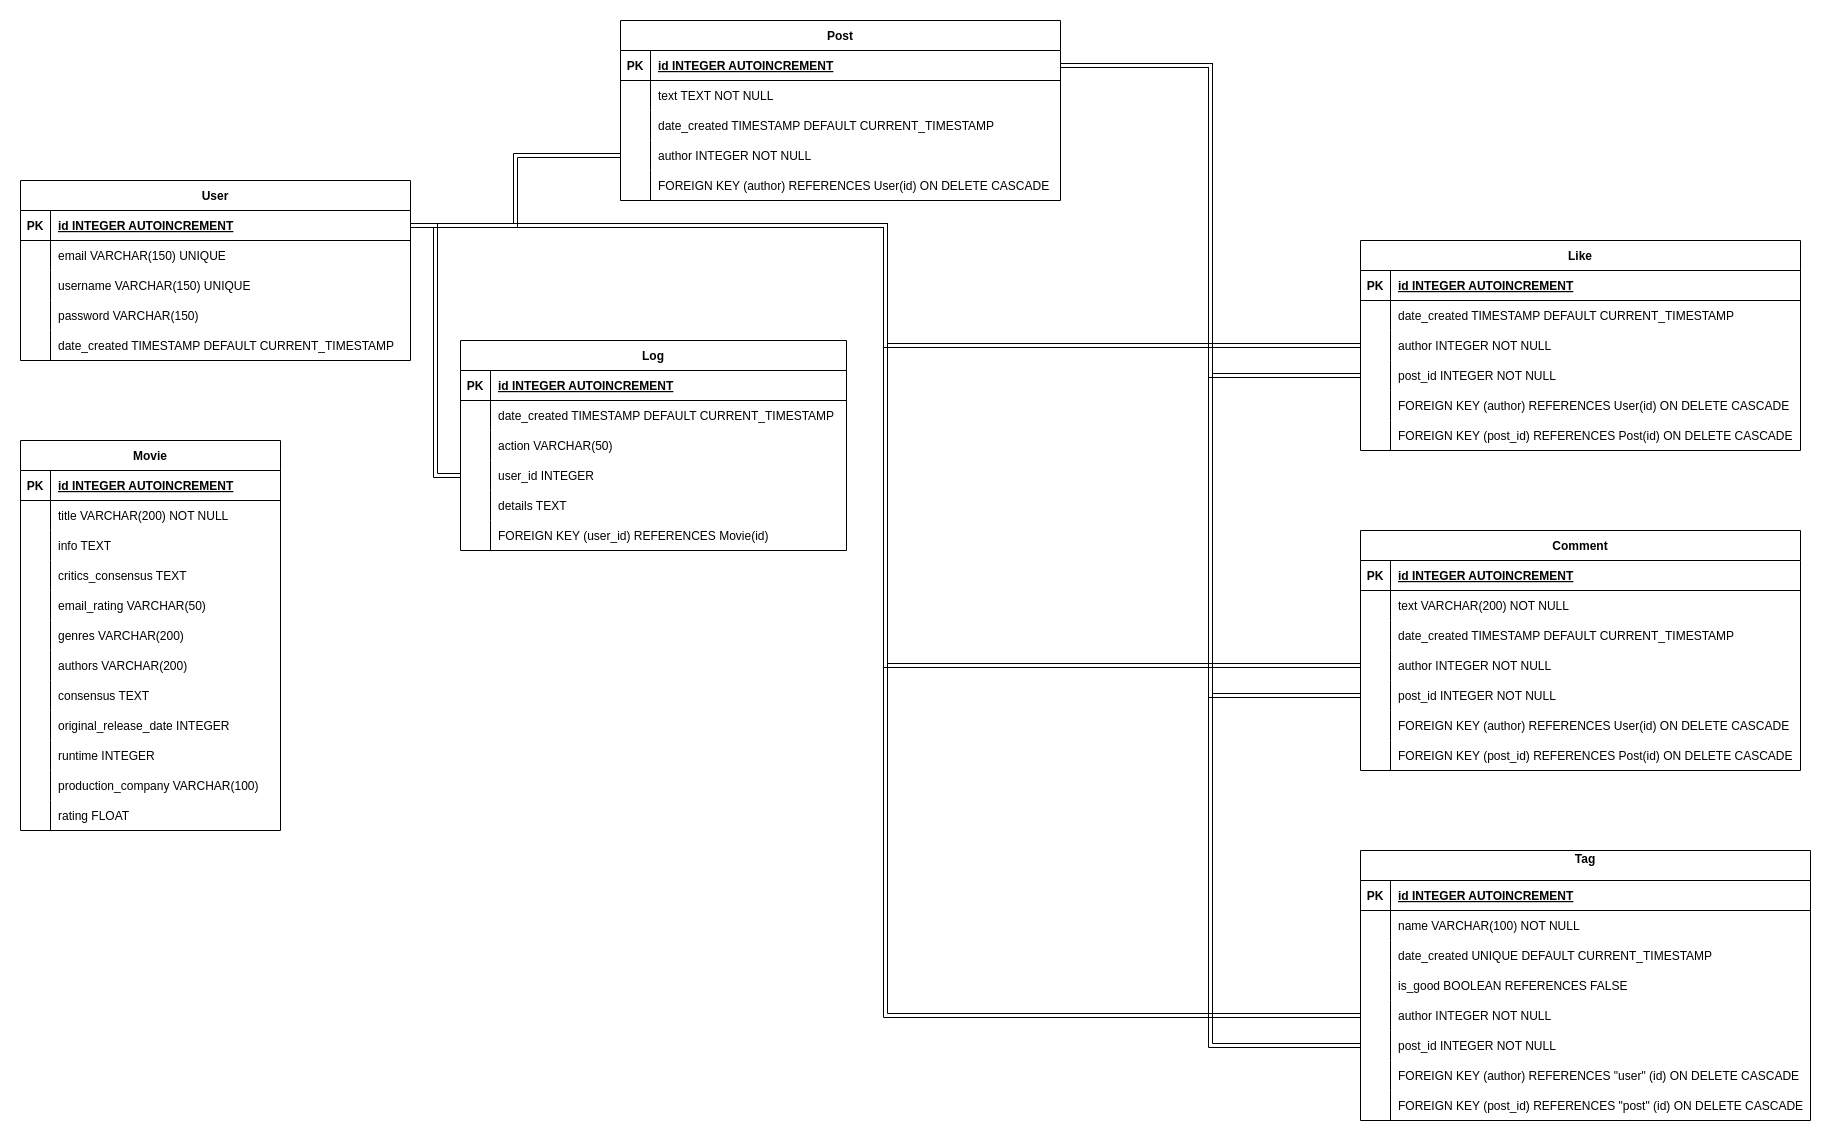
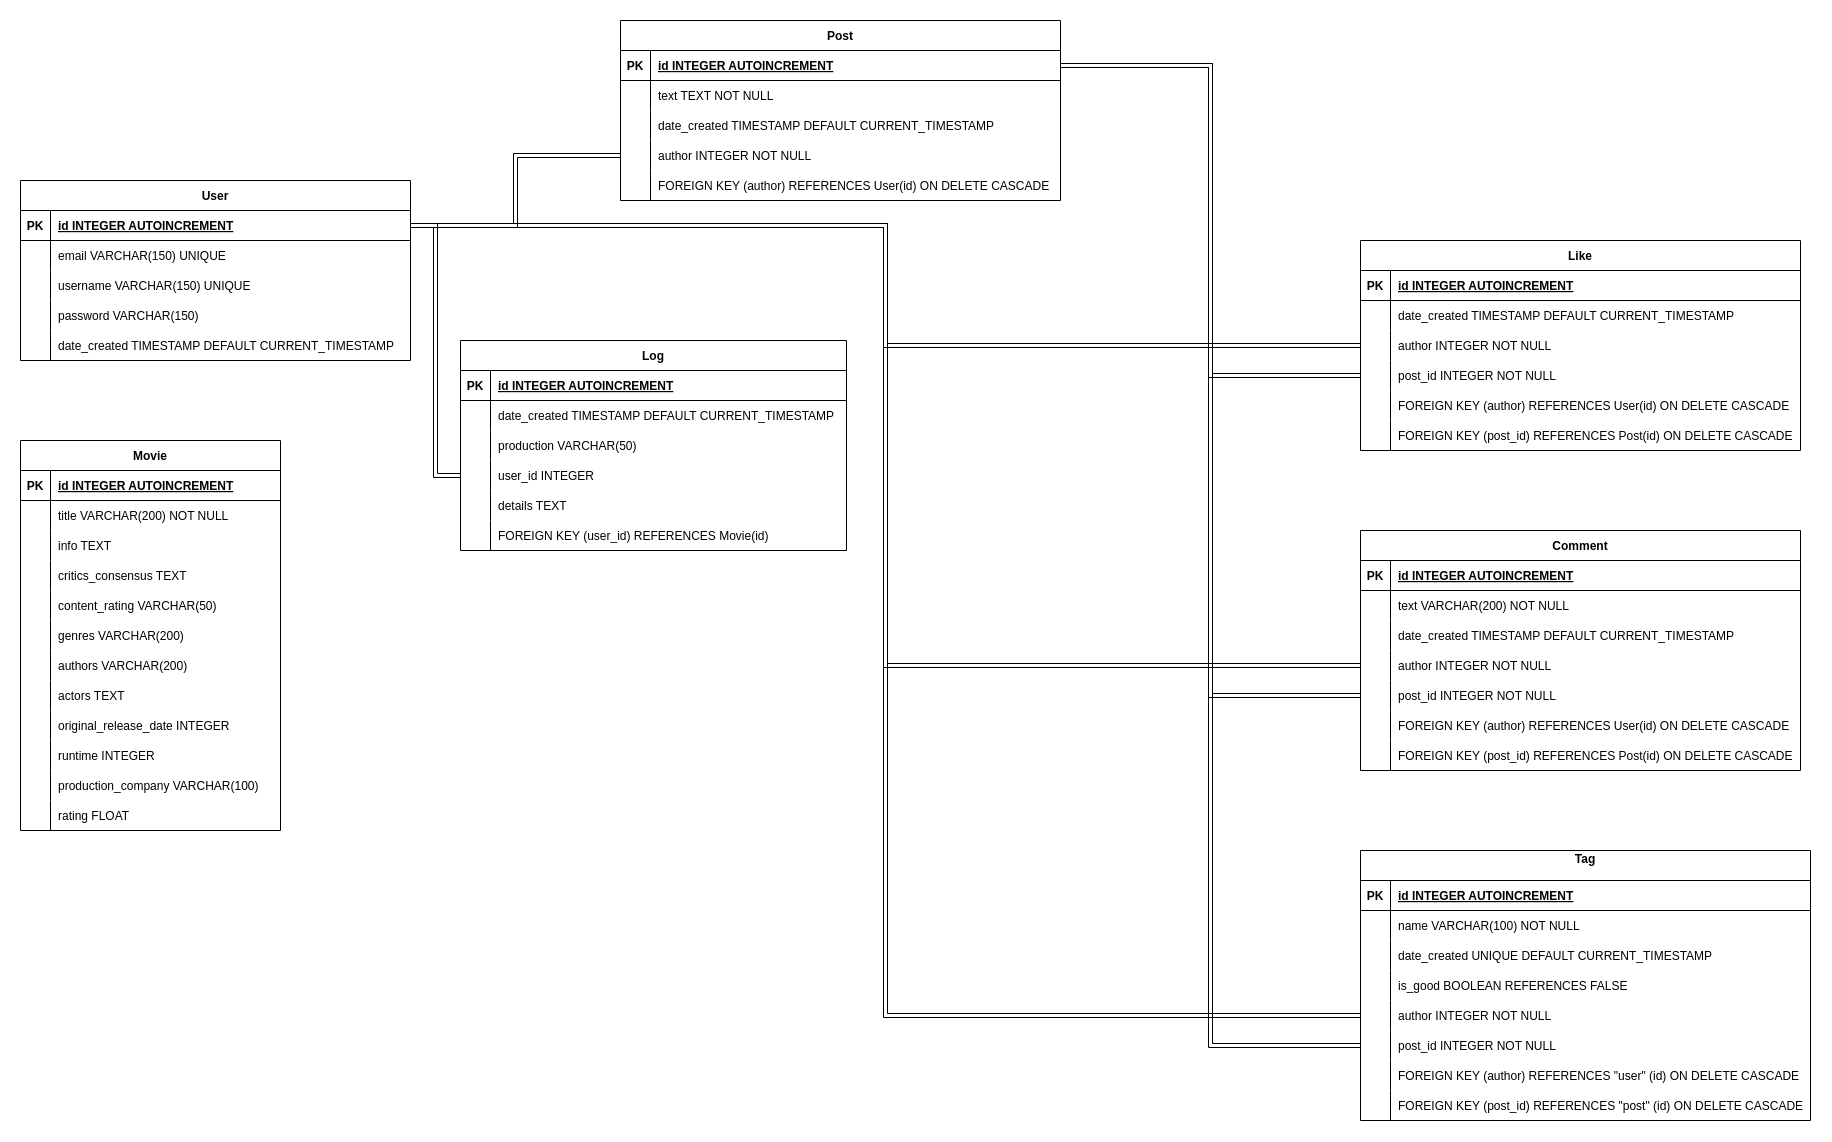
- <mxCell id="121" value="action VARCHAR(50)" style="shape=partialRectangle;overflow=hidden;connectable=0;fillColor=none;align=left;strokeColor=inherit;top=0;left=0;bottom=0;right=0;spacingLeft=6;" parent="119" vertex="1"><mxGeometry x="30" width="356" height="30" as="geometry"><mxRectangle width="356" height="30" as="alternateBounds" /></mxGeometry></mxCell>
+ <mxCell id="121" value="production VARCHAR(50)" style="shape=partialRectangle;overflow=hidden;connectable=0;fillColor=none;align=left;strokeColor=inherit;top=0;left=0;bottom=0;right=0;spacingLeft=6;" parent="119" vertex="1"><mxGeometry x="30" width="356" height="30" as="geometry"><mxRectangle width="356" height="30" as="alternateBounds" /></mxGeometry></mxCell>
- <mxCell id="90" value="email_rating VARCHAR(50)" style="shape=partialRectangle;overflow=hidden;connectable=0;fillColor=none;align=left;strokeColor=inherit;top=0;left=0;bottom=0;right=0;spacingLeft=6;" parent="88" vertex="1"><mxGeometry x="30" width="230" height="30" as="geometry"><mxRectangle width="230" height="30" as="alternateBounds" /></mxGeometry></mxCell>
+ <mxCell id="90" value="content_rating VARCHAR(50)" style="shape=partialRectangle;overflow=hidden;connectable=0;fillColor=none;align=left;strokeColor=inherit;top=0;left=0;bottom=0;right=0;spacingLeft=6;" parent="88" vertex="1"><mxGeometry x="30" width="230" height="30" as="geometry"><mxRectangle width="230" height="30" as="alternateBounds" /></mxGeometry></mxCell>
- <mxCell id="99" value="consensus TEXT" style="shape=partialRectangle;overflow=hidden;connectable=0;fillColor=none;align=left;strokeColor=inherit;top=0;left=0;bottom=0;right=0;spacingLeft=6;" parent="97" vertex="1"><mxGeometry x="30" width="230" height="30" as="geometry"><mxRectangle width="230" height="30" as="alternateBounds" /></mxGeometry></mxCell>
+ <mxCell id="99" value="actors TEXT" style="shape=partialRectangle;overflow=hidden;connectable=0;fillColor=none;align=left;strokeColor=inherit;top=0;left=0;bottom=0;right=0;spacingLeft=6;" parent="97" vertex="1"><mxGeometry x="30" width="230" height="30" as="geometry"><mxRectangle width="230" height="30" as="alternateBounds" /></mxGeometry></mxCell>
